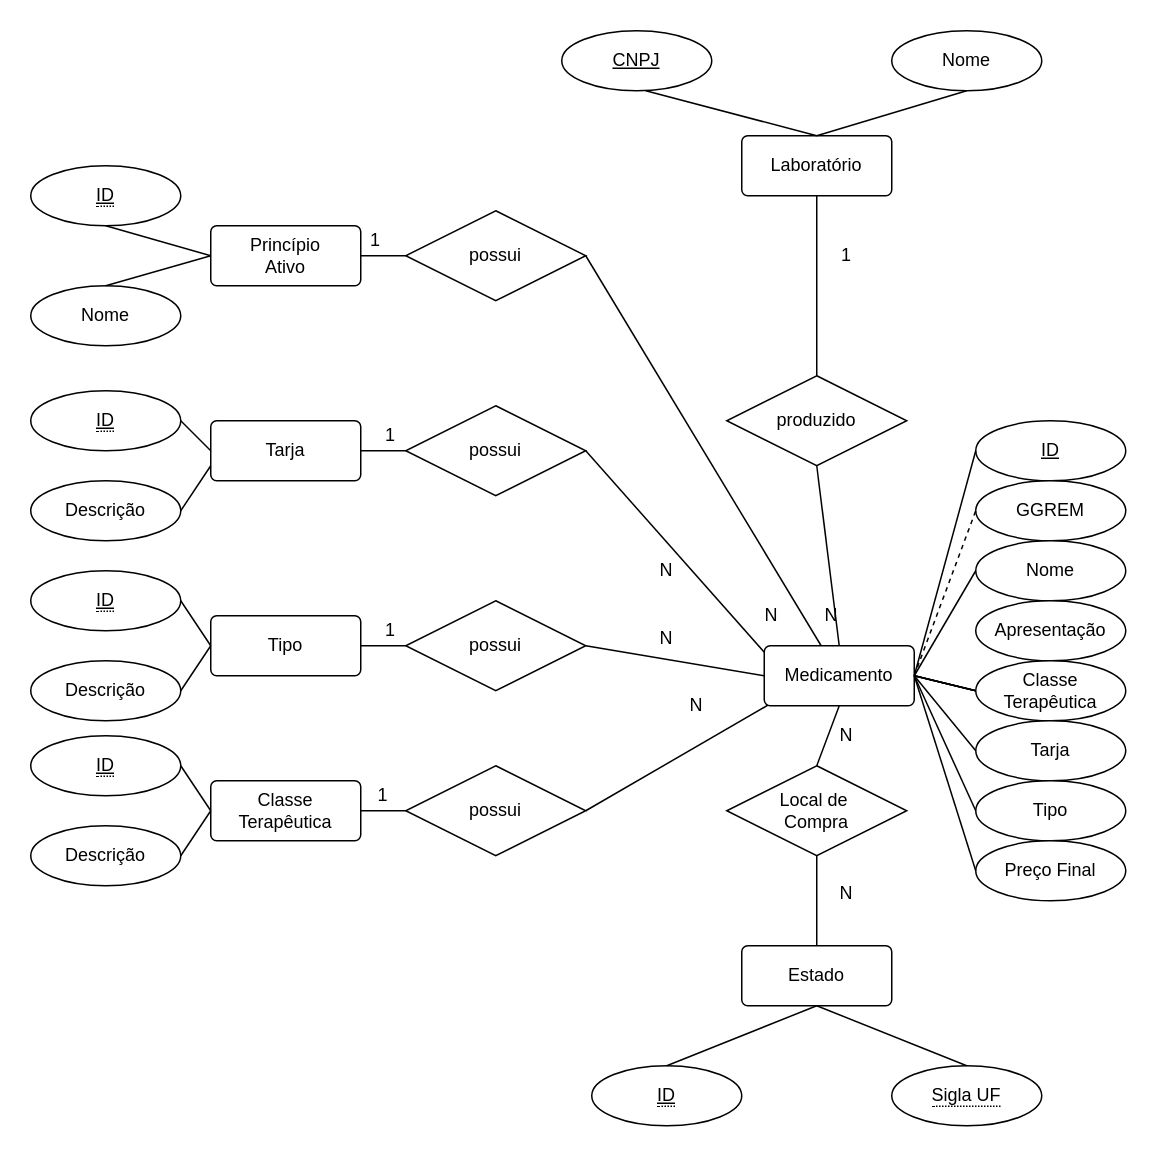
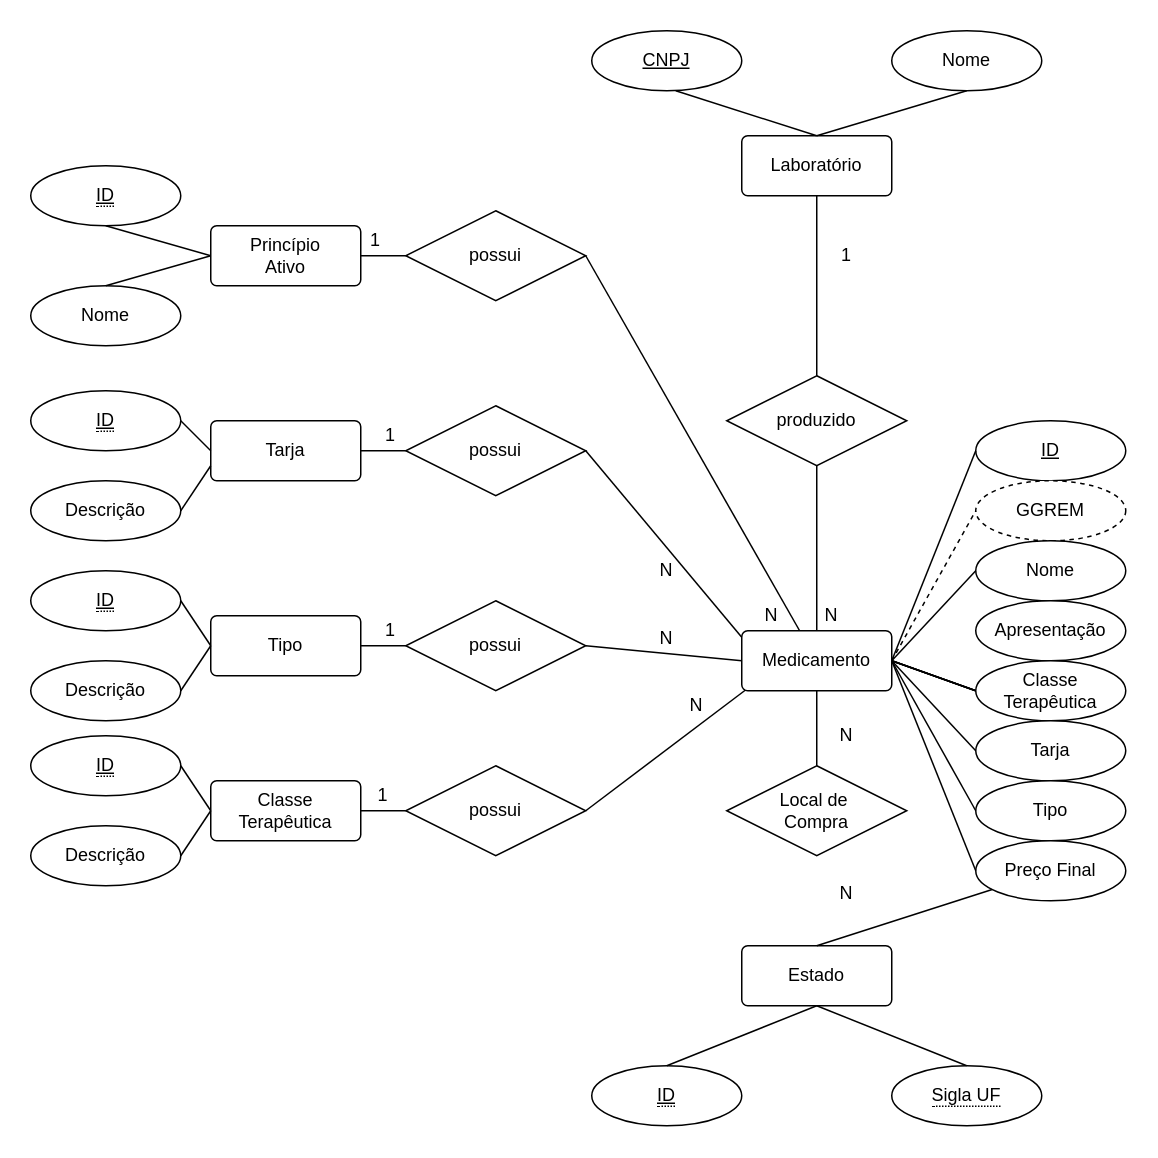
- <mxCell id="9" value="&lt;u&gt;CNPJ&lt;/u&gt;" style="ellipse;whiteSpace=wrap;html=1;align=center;" parent="1" vertex="1"><mxGeometry x="374" y="20" width="100" height="40" as="geometry" /></mxCell>
+ <mxCell id="9" value="&lt;u&gt;CNPJ&lt;/u&gt;" style="ellipse;whiteSpace=wrap;html=1;align=center;" parent="1" vertex="1"><mxGeometry x="394" y="20" width="100" height="40" as="geometry" /></mxCell>
- <mxCell id="12" value="GGREM" style="ellipse;whiteSpace=wrap;html=1;align=center;" parent="1" vertex="1"><mxGeometry x="650" y="320" width="100" height="40" as="geometry" /></mxCell>
+ <mxCell id="12" value="GGREM" style="ellipse;whiteSpace=wrap;html=1;align=center;dashed=1;" parent="1" vertex="1"><mxGeometry x="650" y="320" width="100" height="40" as="geometry" /></mxCell>
- <mxCell id="2" value="Medicamento" style="rounded=1;arcSize=10;whiteSpace=wrap;html=1;align=center;" parent="1" vertex="1"><mxGeometry x="509" y="430" width="100" height="40" as="geometry" /></mxCell>
+ <mxCell id="2" value="Medicamento" style="rounded=1;arcSize=10;whiteSpace=wrap;html=1;align=center;" parent="1" vertex="1"><mxGeometry x="494" y="420" width="100" height="40" as="geometry" /></mxCell>
- <mxCell id="31" value="" style="endArrow=none;html=1;rounded=0;exitX=0.5;exitY=0;exitDx=0;exitDy=0;entryX=0.5;entryY=1;entryDx=0;entryDy=0;" parent="1" source="19" target="28" edge="1"><mxGeometry relative="1" as="geometry"><mxPoint x="450" y="540" as="sourcePoint" /><mxPoint x="610" y="540" as="targetPoint" /></mxGeometry></mxCell>
+ <mxCell id="31" value="" style="endArrow=none;html=1;rounded=0;exitX=0.5;exitY=0;exitDx=0;exitDy=0;" parent="1" source="19" target="18" edge="1"><mxGeometry relative="1" as="geometry"><mxPoint x="450" y="540" as="sourcePoint" /><mxPoint x="610" y="540" as="targetPoint" /></mxGeometry></mxCell>
